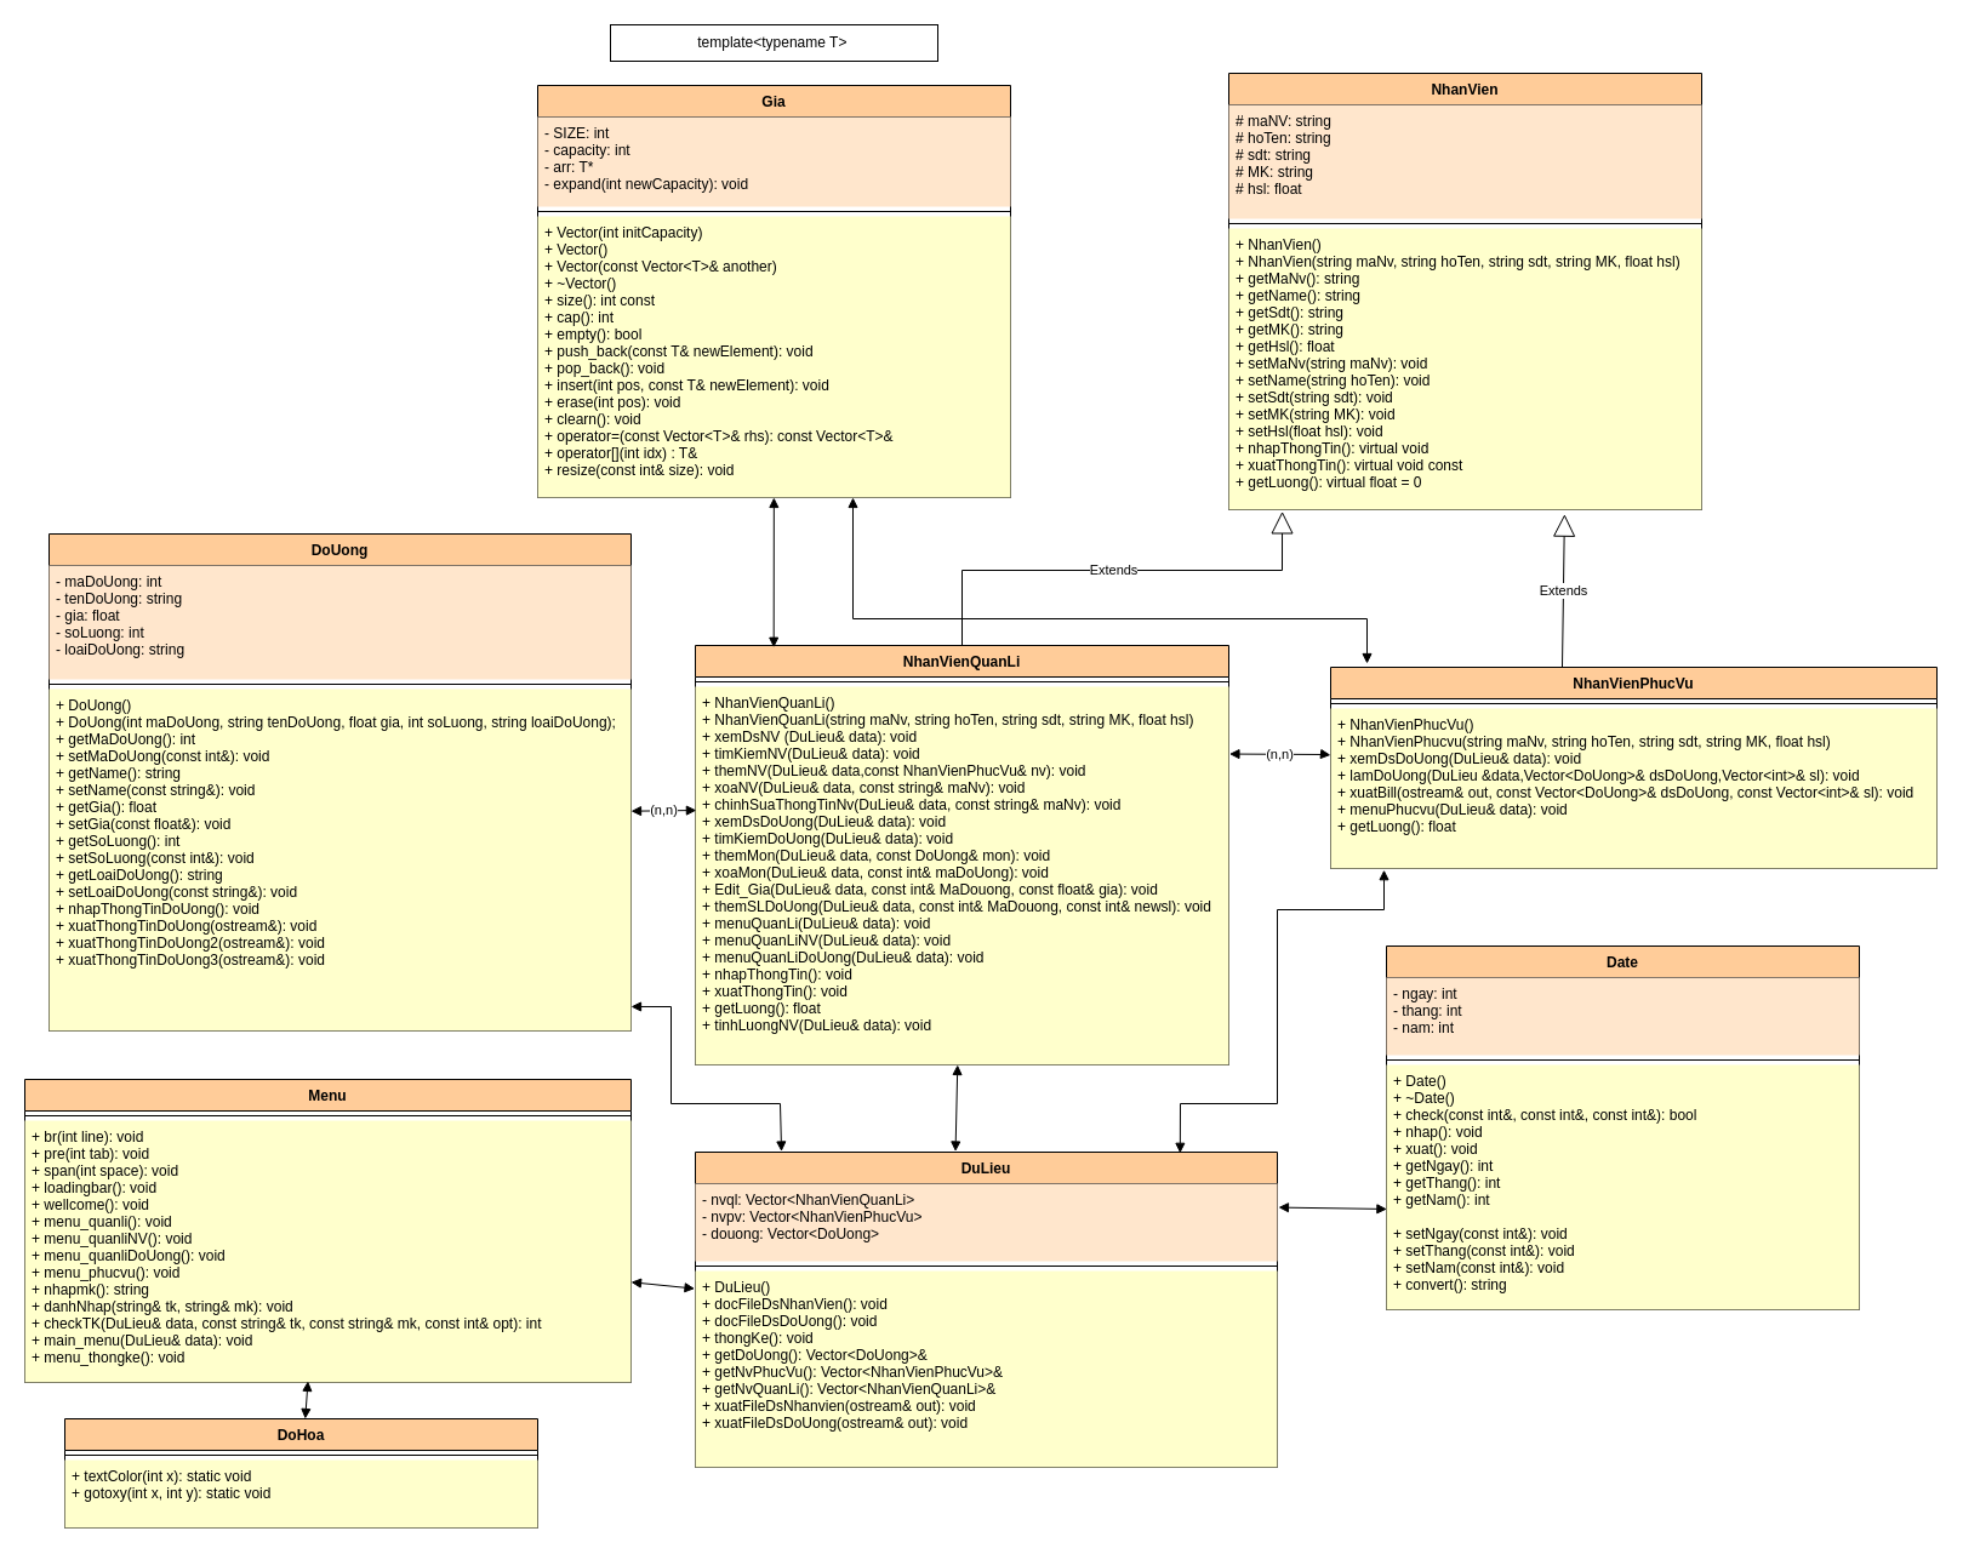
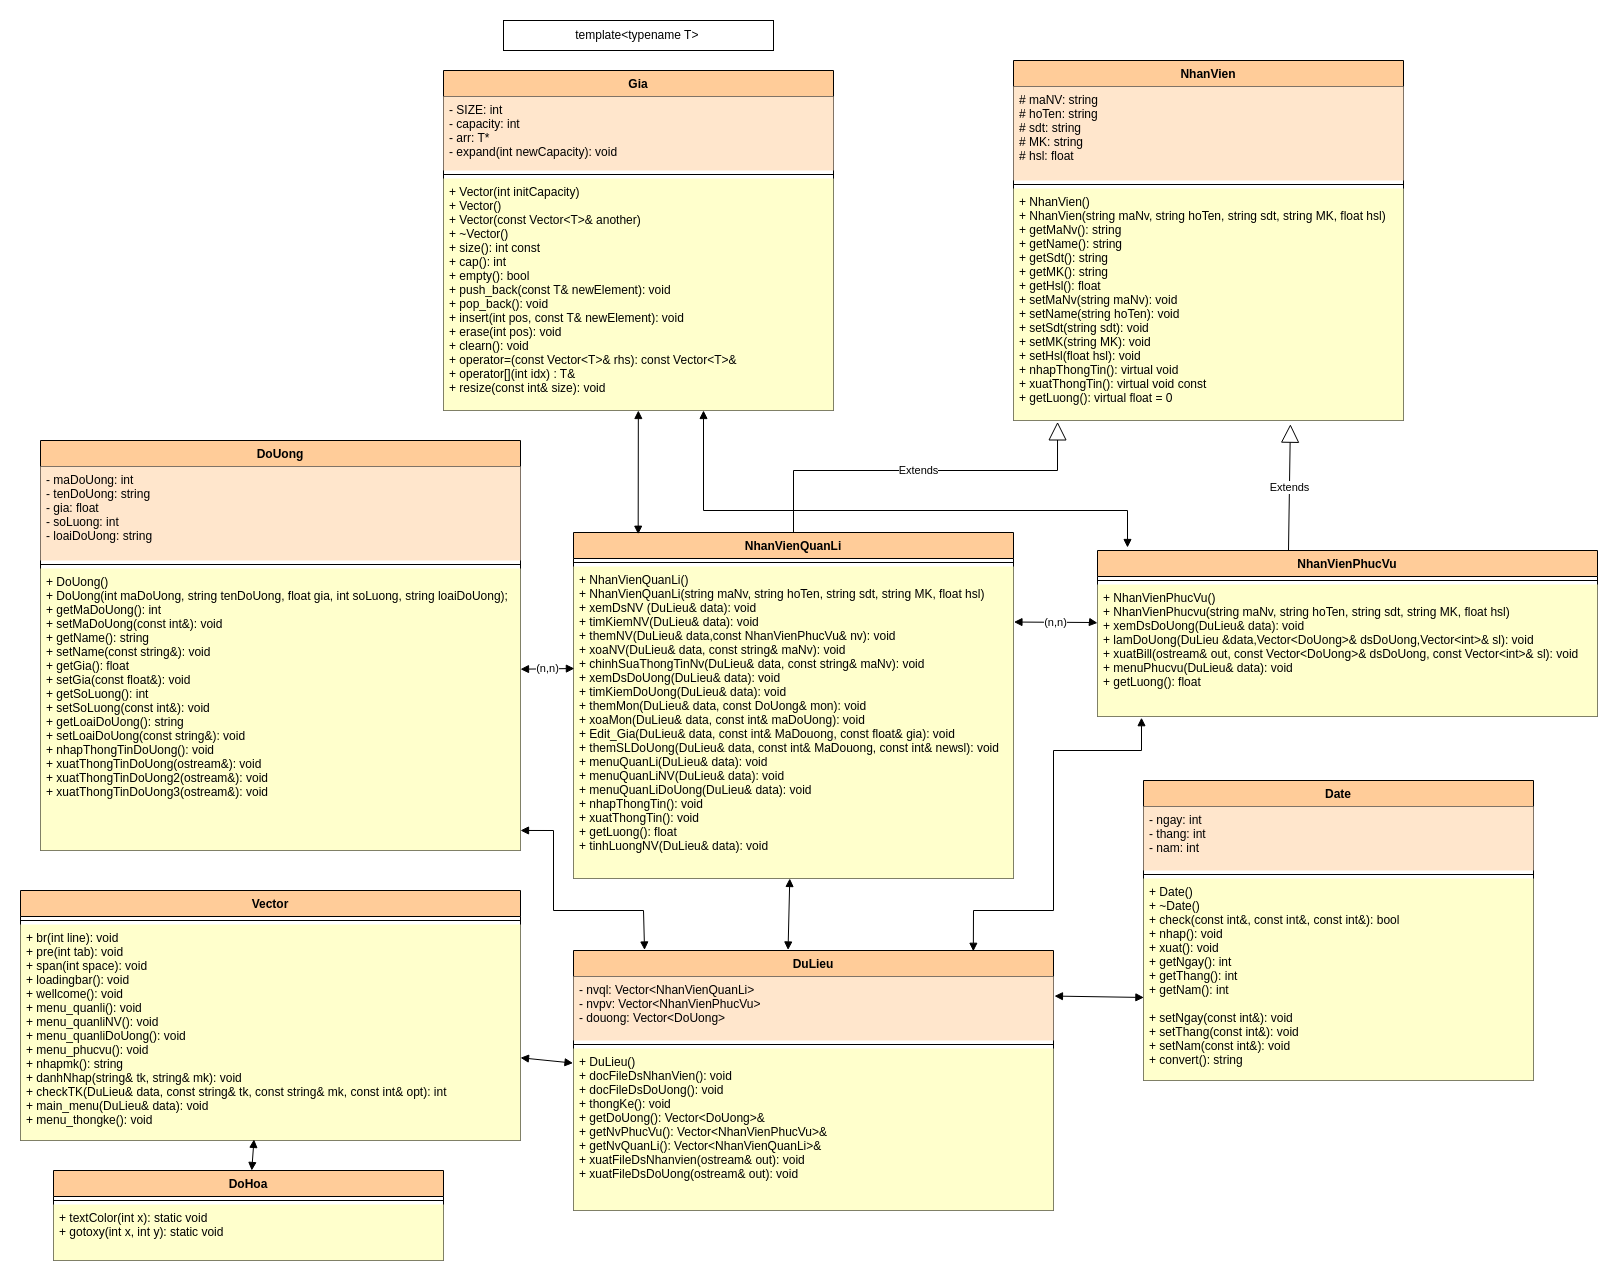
- <mxCell id="32" value="Menu" style="swimlane;fontStyle=1;align=center;verticalAlign=top;childLayout=stackLayout;horizontal=1;startSize=26;horizontalStack=0;resizeParent=1;resizeParentMax=0;resizeLast=0;collapsible=1;marginBottom=0;fillColor=#FFCC99;" vertex="1" parent="1"><mxGeometry x="20" y="890" width="500" height="250" as="geometry" /></mxCell>
+ <mxCell id="32" value="Vector" style="swimlane;fontStyle=1;align=center;verticalAlign=top;childLayout=stackLayout;horizontal=1;startSize=26;horizontalStack=0;resizeParent=1;resizeParentMax=0;resizeLast=0;collapsible=1;marginBottom=0;fillColor=#FFCC99;" vertex="1" parent="1"><mxGeometry x="20" y="890" width="500" height="250" as="geometry" /></mxCell>
